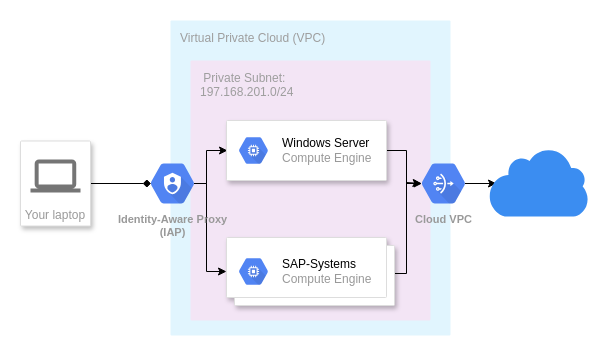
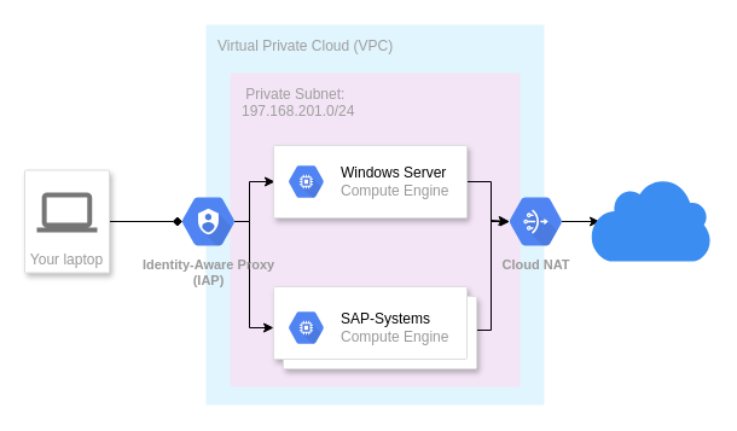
- <mxCell id="8" value="Cloud VPC" style="sketch=0;html=1;fillColor=#5184F3;strokeColor=none;verticalAlign=top;labelPosition=center;verticalLabelPosition=bottom;align=center;spacingTop=-6;fontSize=11;fontStyle=1;fontColor=#999999;shape=mxgraph.gcp2.hexIcon;prIcon=cloud_nat" vertex="1" parent="1"><mxGeometry x="410" y="153.75" width="66" height="58.5" as="geometry" /></mxCell>
+ <mxCell id="8" value="Cloud NAT" style="sketch=0;html=1;fillColor=#5184F3;strokeColor=none;verticalAlign=top;labelPosition=center;verticalLabelPosition=bottom;align=center;spacingTop=-6;fontSize=11;fontStyle=1;fontColor=#999999;shape=mxgraph.gcp2.hexIcon;prIcon=cloud_nat" vertex="1" parent="1"><mxGeometry x="410" y="153.75" width="66" height="58.5" as="geometry" /></mxCell>
